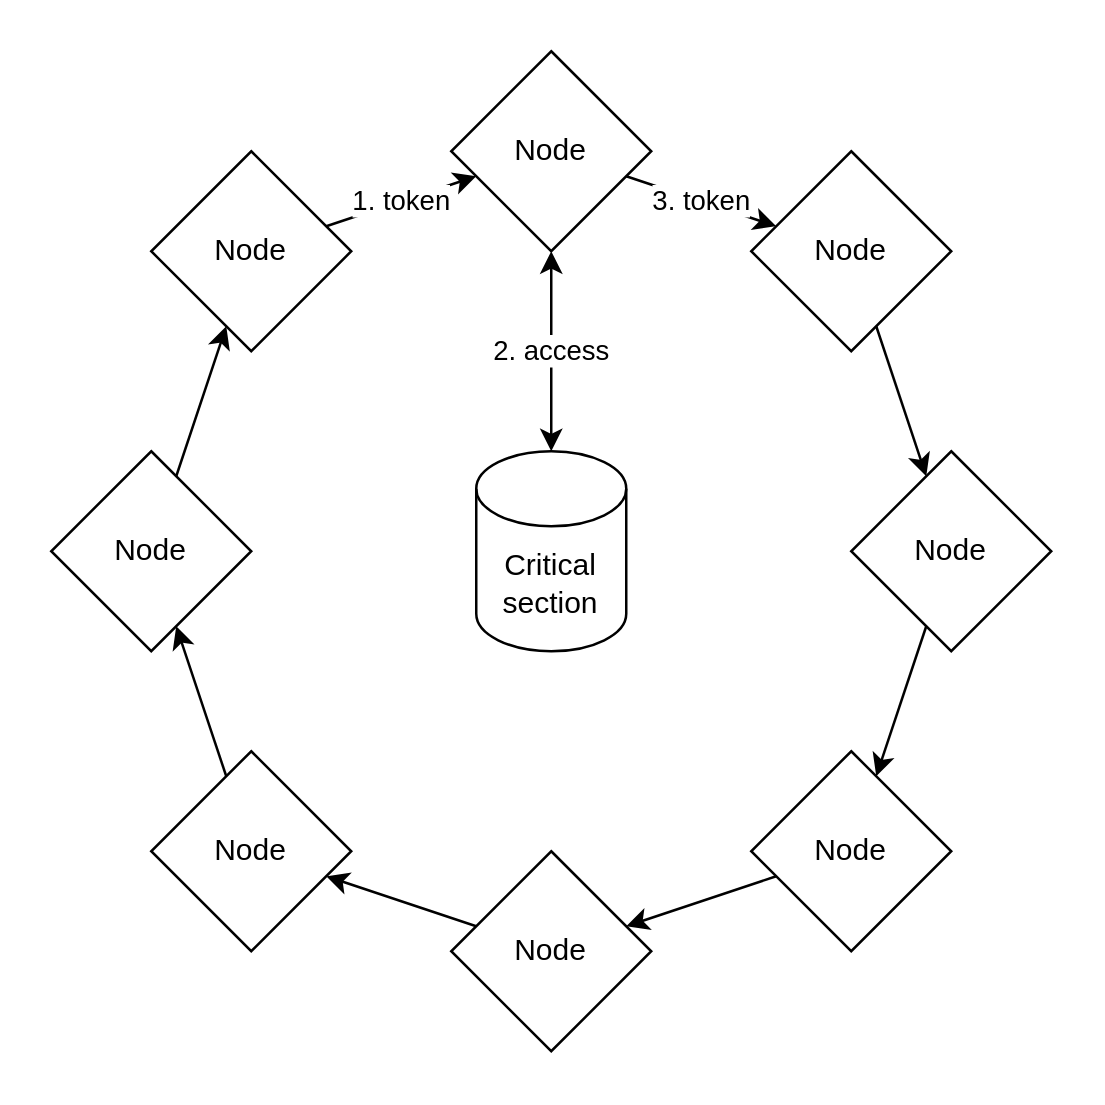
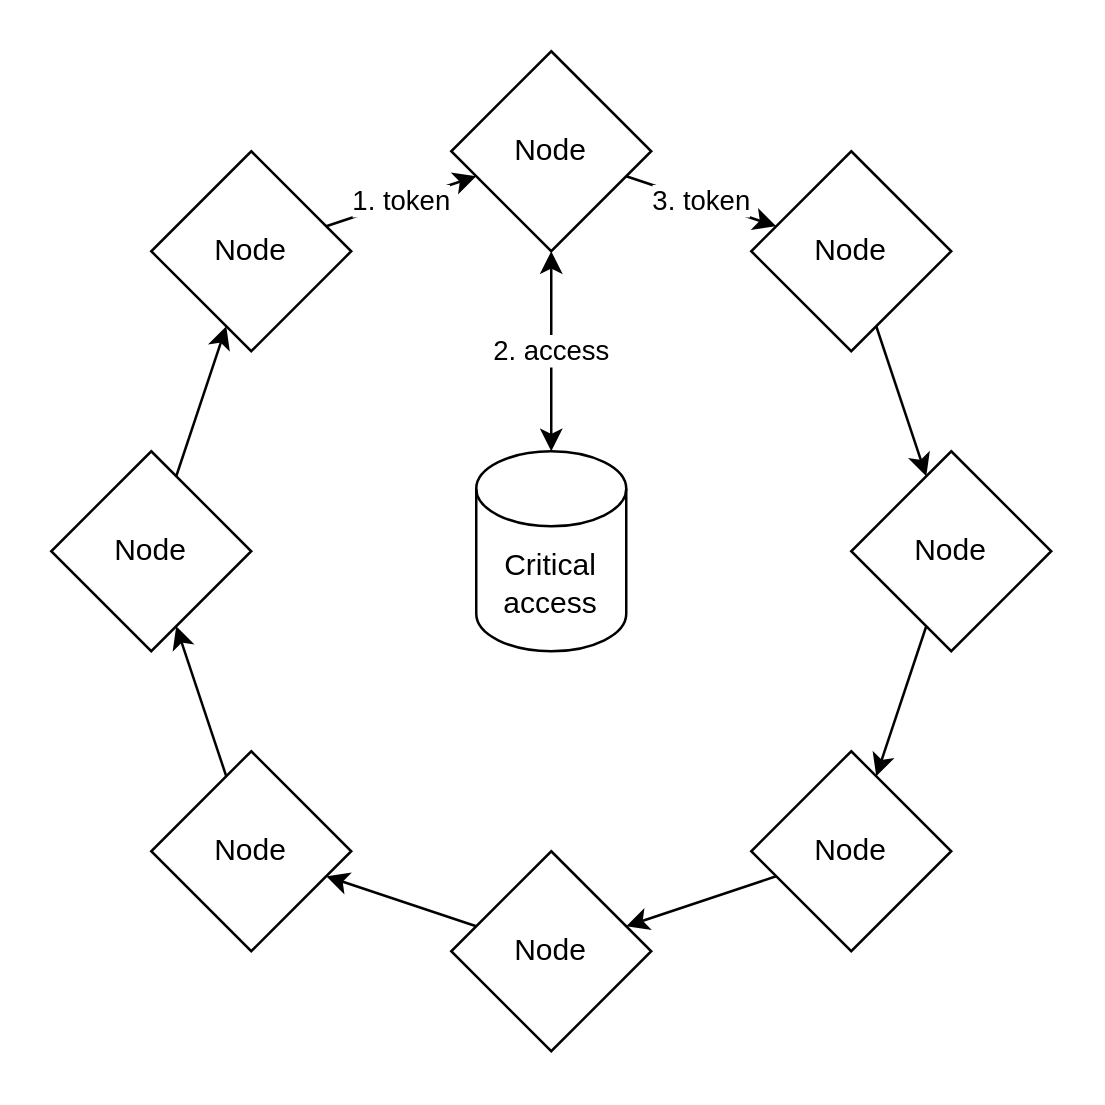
- <mxCell id="19" value="Critical section" style="shape=cylinder3;whiteSpace=wrap;html=1;boundedLbl=1;backgroundOutline=1;size=15;" parent="1" vertex="1"><mxGeometry x="190" y="180" width="60" height="80" as="geometry" /></mxCell>
+ <mxCell id="19" value="Critical access" style="shape=cylinder3;whiteSpace=wrap;html=1;boundedLbl=1;backgroundOutline=1;size=15;" parent="1" vertex="1"><mxGeometry x="190" y="180" width="60" height="80" as="geometry" /></mxCell>
